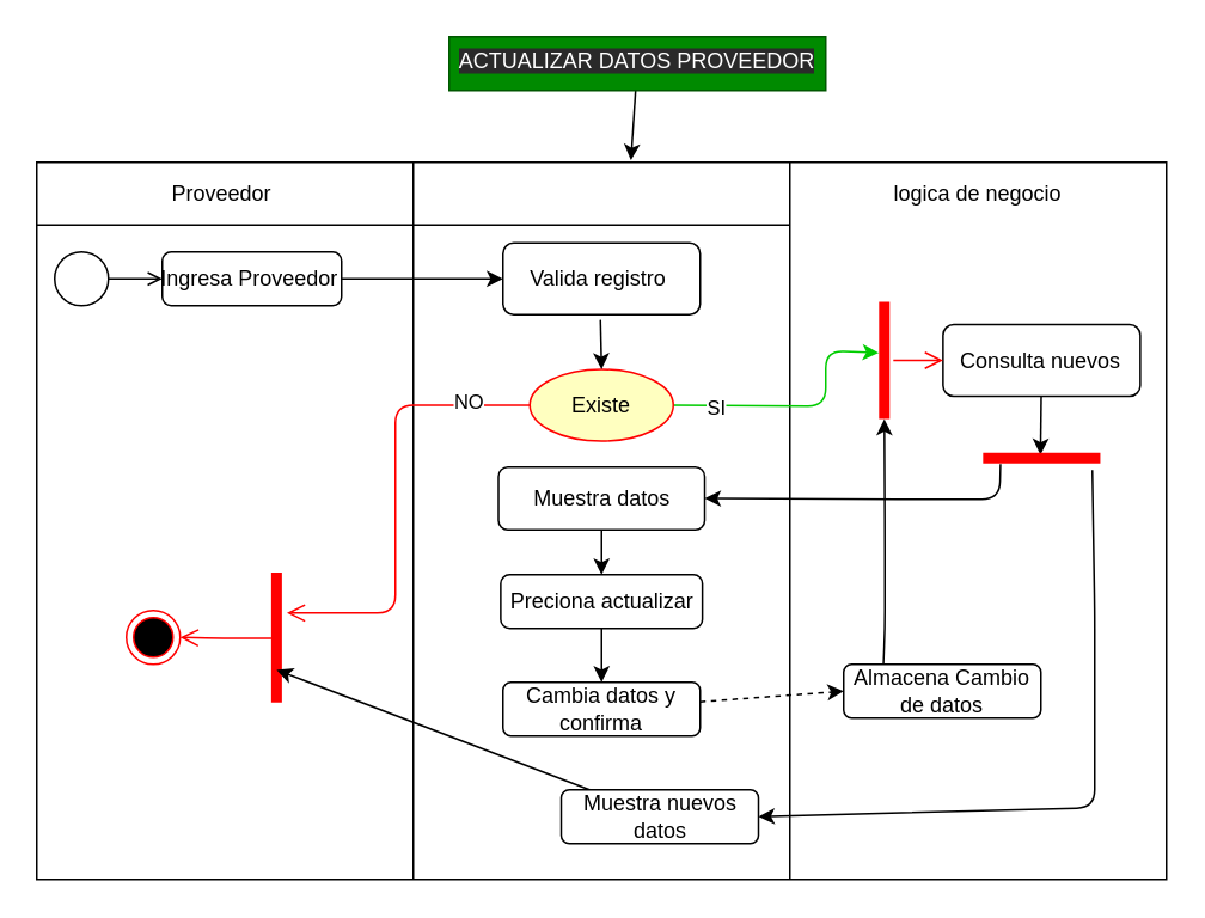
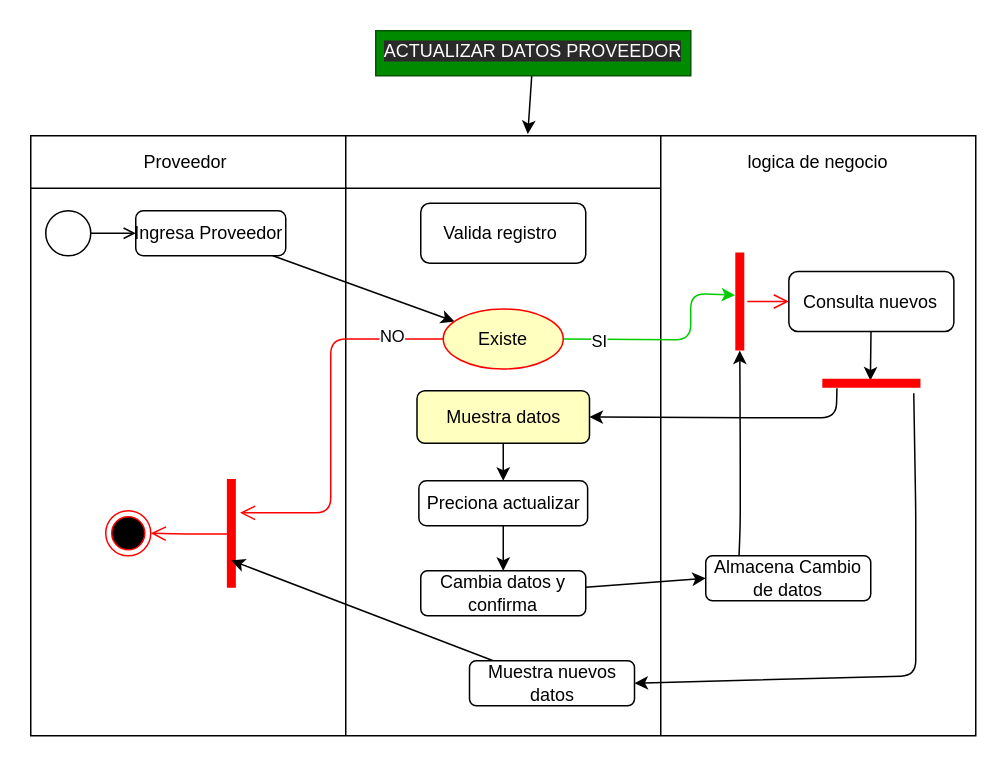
- <mxCell id="15" style="edgeStyle=none;html=1;" edge="1" parent="1" source="16" target="10"><mxGeometry relative="1" as="geometry" /></mxCell>
+ <mxCell id="15" style="edgeStyle=none;html=1;" edge="1" parent="1" source="16" target="21"><mxGeometry relative="1" as="geometry" /></mxCell>
- <mxCell id="24" value="" style="endArrow=classic;html=1;entryX=0.5;entryY=0;entryDx=0;entryDy=0;exitX=0.494;exitY=1.073;exitDx=0;exitDy=0;exitPerimeter=0;" edge="1" parent="1" source="10" target="21"><mxGeometry width="50" height="50" relative="1" as="geometry"><mxPoint x="250" y="240" as="sourcePoint" /><mxPoint x="300" y="190" as="targetPoint" /></mxGeometry></mxCell>
- <mxCell id="14" value="Muestra datos" style="whiteSpace=wrap;html=1;fillColor=#FFFFFF;fontColor=#000000;rounded=1;" vertex="1" parent="1"><mxGeometry x="277.5" y="260" width="115" height="35" as="geometry" /></mxCell>
+ <mxCell id="14" value="Muestra datos" style="whiteSpace=wrap;html=1;fillColor=#ffffc0;fontColor=#000000;rounded=1;" vertex="1" parent="1"><mxGeometry x="277.5" y="260" width="115" height="35" as="geometry" /></mxCell>
- <mxCell id="30" style="edgeStyle=none;html=1;entryX=0;entryY=0.5;entryDx=0;entryDy=0;dashed=1;" edge="1" parent="1" source="31" target="35"><mxGeometry relative="1" as="geometry" /></mxCell>
+ <mxCell id="30" style="edgeStyle=none;html=1;entryX=0;entryY=0.5;entryDx=0;entryDy=0;" edge="1" parent="1" source="31" target="35"><mxGeometry relative="1" as="geometry" /></mxCell>
